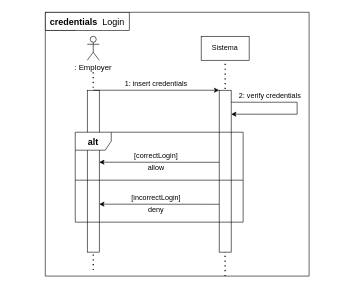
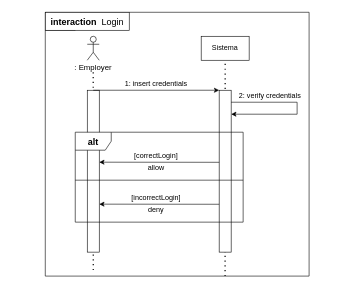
- <mxCell id="22" value="&lt;b&gt;credentials&amp;nbsp;&lt;/b&gt; Login" style="rounded=0;whiteSpace=wrap;html=1;shadow=0;sketch=0;fontSize=15;" vertex="1" parent="1"><mxGeometry x="75" y="20" width="140" height="30" as="geometry" /></mxCell>
+ <mxCell id="22" value="&lt;b&gt;interaction&amp;nbsp;&lt;/b&gt; Login" style="rounded=0;whiteSpace=wrap;html=1;shadow=0;sketch=0;fontSize=15;" vertex="1" parent="1"><mxGeometry x="75" y="20" width="140" height="30" as="geometry" /></mxCell>
